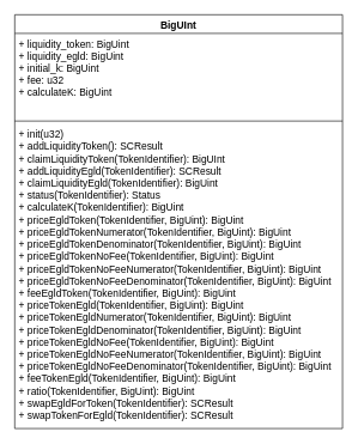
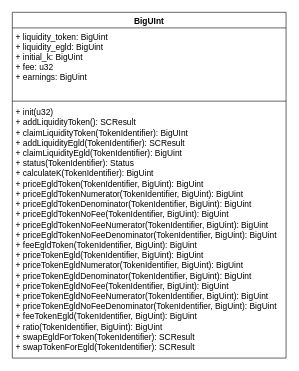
- <mxCell id="3" value="+ liquidity_token: BigUint&#10;+ liquidity_egld: BigUint&#10;+ initial_k: BigUint&#10;+ fee: u32&#10;+ calculateK: BigUint" style="text;strokeColor=none;fillColor=none;align=left;verticalAlign=top;spacingLeft=4;spacingRight=4;overflow=hidden;rotatable=0;points=[[0,0.5],[1,0.5]];portConstraint=eastwest;fontSize=14;" parent="2" vertex="1"><mxGeometry y="26" width="456" height="118" as="geometry" /></mxCell>
+ <mxCell id="3" value="+ liquidity_token: BigUint&#10;+ liquidity_egld: BigUint&#10;+ initial_k: BigUint&#10;+ fee: u32&#10;+ earnings: BigUint" style="text;strokeColor=none;fillColor=none;align=left;verticalAlign=top;spacingLeft=4;spacingRight=4;overflow=hidden;rotatable=0;points=[[0,0.5],[1,0.5]];portConstraint=eastwest;fontSize=14;" parent="2" vertex="1"><mxGeometry y="26" width="456" height="118" as="geometry" /></mxCell>
